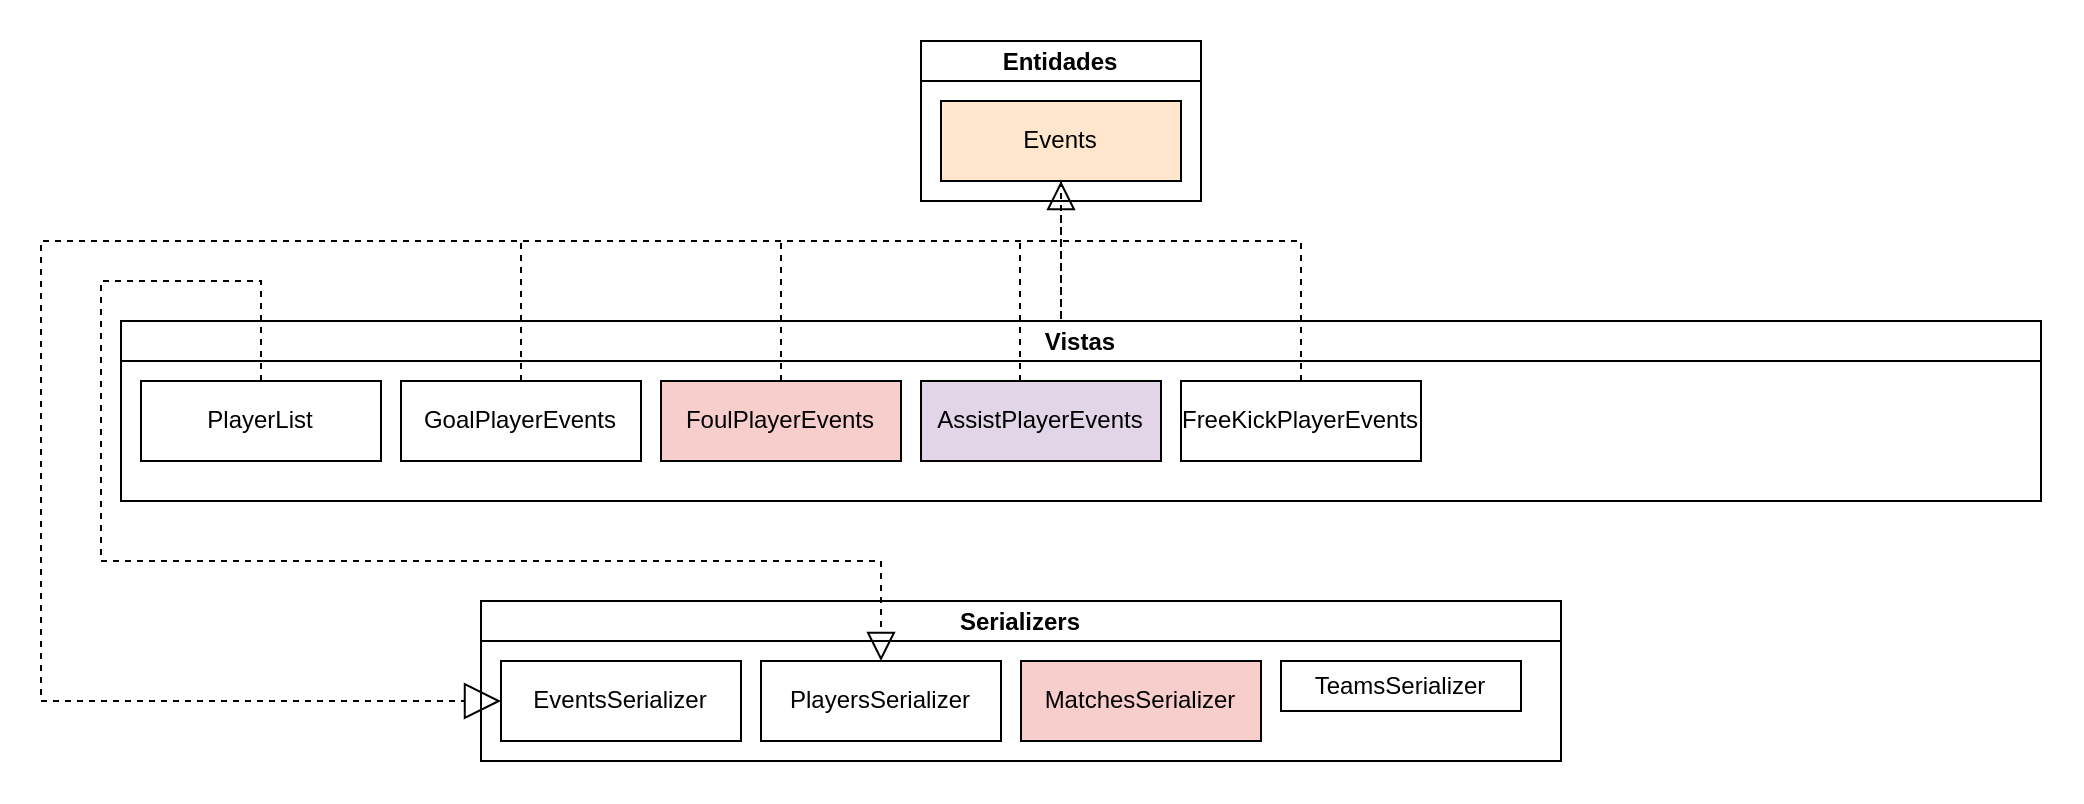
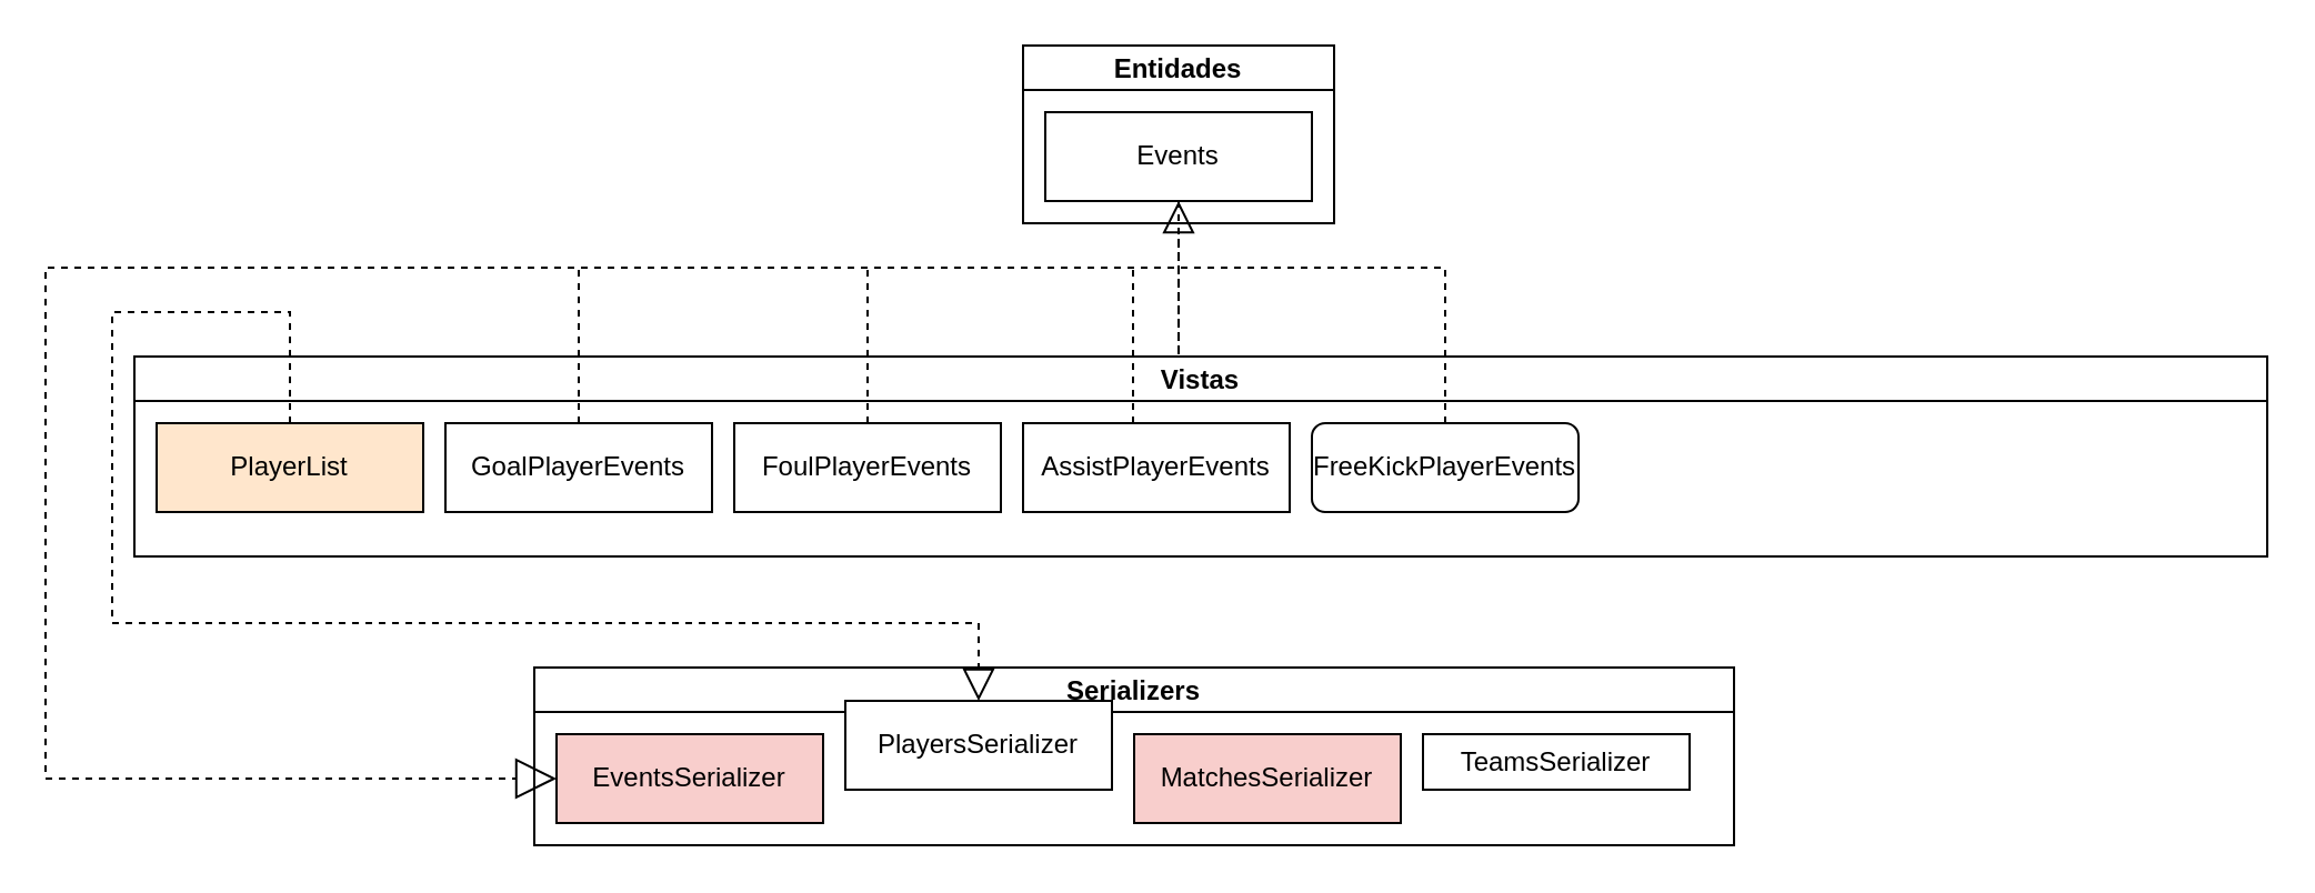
- <mxCell id="3" value="Events" style="whiteSpace=wrap;html=1;treeFolding=1;treeMoving=1;newEdgeStyle={&quot;edgeStyle&quot;:&quot;elbowEdgeStyle&quot;,&quot;startArrow&quot;:&quot;none&quot;,&quot;endArrow&quot;:&quot;none&quot;};fillColor=#ffe6cc;" parent="2" vertex="1"><mxGeometry x="10" y="30" width="120" height="40" as="geometry" /></mxCell>
+ <mxCell id="3" value="Events" style="whiteSpace=wrap;html=1;treeFolding=1;treeMoving=1;newEdgeStyle={&quot;edgeStyle&quot;:&quot;elbowEdgeStyle&quot;,&quot;startArrow&quot;:&quot;none&quot;,&quot;endArrow&quot;:&quot;none&quot;};" parent="2" vertex="1"><mxGeometry x="10" y="30" width="120" height="40" as="geometry" /></mxCell>
- <mxCell id="5" value="PlayerList" style="whiteSpace=wrap;html=1;treeFolding=1;treeMoving=1;newEdgeStyle={&quot;edgeStyle&quot;:&quot;elbowEdgeStyle&quot;,&quot;startArrow&quot;:&quot;none&quot;,&quot;endArrow&quot;:&quot;none&quot;};" parent="4" vertex="1"><mxGeometry x="10" y="30" width="120" height="40" as="geometry" /></mxCell>
+ <mxCell id="5" value="PlayerList" style="whiteSpace=wrap;html=1;treeFolding=1;treeMoving=1;newEdgeStyle={&quot;edgeStyle&quot;:&quot;elbowEdgeStyle&quot;,&quot;startArrow&quot;:&quot;none&quot;,&quot;endArrow&quot;:&quot;none&quot;};fillColor=#ffe6cc;" parent="4" vertex="1"><mxGeometry x="10" y="30" width="120" height="40" as="geometry" /></mxCell>
- <mxCell id="7" value="FoulPlayerEvents" style="whiteSpace=wrap;html=1;treeFolding=1;treeMoving=1;newEdgeStyle={&quot;edgeStyle&quot;:&quot;elbowEdgeStyle&quot;,&quot;startArrow&quot;:&quot;none&quot;,&quot;endArrow&quot;:&quot;none&quot;};fillColor=#f8cecc;" parent="4" vertex="1"><mxGeometry x="270" y="30" width="120" height="40" as="geometry" /></mxCell>
+ <mxCell id="7" value="FoulPlayerEvents" style="whiteSpace=wrap;html=1;treeFolding=1;treeMoving=1;newEdgeStyle={&quot;edgeStyle&quot;:&quot;elbowEdgeStyle&quot;,&quot;startArrow&quot;:&quot;none&quot;,&quot;endArrow&quot;:&quot;none&quot;};" parent="4" vertex="1"><mxGeometry x="270" y="30" width="120" height="40" as="geometry" /></mxCell>
- <mxCell id="8" value="AssistPlayerEvents" style="whiteSpace=wrap;html=1;treeFolding=1;treeMoving=1;newEdgeStyle={&quot;edgeStyle&quot;:&quot;elbowEdgeStyle&quot;,&quot;startArrow&quot;:&quot;none&quot;,&quot;endArrow&quot;:&quot;none&quot;};fillColor=#e1d5e7;" parent="4" vertex="1"><mxGeometry x="400" y="30" width="120" height="40" as="geometry" /></mxCell>
+ <mxCell id="8" value="AssistPlayerEvents" style="whiteSpace=wrap;html=1;treeFolding=1;treeMoving=1;newEdgeStyle={&quot;edgeStyle&quot;:&quot;elbowEdgeStyle&quot;,&quot;startArrow&quot;:&quot;none&quot;,&quot;endArrow&quot;:&quot;none&quot;};" parent="4" vertex="1"><mxGeometry x="400" y="30" width="120" height="40" as="geometry" /></mxCell>
- <mxCell id="9" value="FreeKickPlayerEvents" style="whiteSpace=wrap;html=1;treeFolding=1;treeMoving=1;newEdgeStyle={&quot;edgeStyle&quot;:&quot;elbowEdgeStyle&quot;,&quot;startArrow&quot;:&quot;none&quot;,&quot;endArrow&quot;:&quot;none&quot;};" parent="4" vertex="1"><mxGeometry x="530" y="30" width="120" height="40" as="geometry" /></mxCell>
+ <mxCell id="9" value="FreeKickPlayerEvents" style="whiteSpace=wrap;html=1;treeFolding=1;treeMoving=1;newEdgeStyle={&quot;edgeStyle&quot;:&quot;elbowEdgeStyle&quot;,&quot;startArrow&quot;:&quot;none&quot;,&quot;endArrow&quot;:&quot;none&quot;};rounded=1;" parent="4" vertex="1"><mxGeometry x="530" y="30" width="120" height="40" as="geometry" /></mxCell>
- <mxCell id="14" value="EventsSerializer" style="whiteSpace=wrap;html=1;treeFolding=1;treeMoving=1;newEdgeStyle={&quot;edgeStyle&quot;:&quot;elbowEdgeStyle&quot;,&quot;startArrow&quot;:&quot;none&quot;,&quot;endArrow&quot;:&quot;none&quot;};" vertex="1" parent="10"><mxGeometry x="10" y="30" width="120" height="40" as="geometry" /></mxCell>
+ <mxCell id="14" value="EventsSerializer" style="whiteSpace=wrap;html=1;treeFolding=1;treeMoving=1;newEdgeStyle={&quot;edgeStyle&quot;:&quot;elbowEdgeStyle&quot;,&quot;startArrow&quot;:&quot;none&quot;,&quot;endArrow&quot;:&quot;none&quot;};fillColor=#f8cecc;" vertex="1" parent="10"><mxGeometry x="10" y="30" width="120" height="40" as="geometry" /></mxCell>
- <mxCell id="12" value="PlayersSerializer" style="whiteSpace=wrap;html=1;treeFolding=1;treeMoving=1;newEdgeStyle={&quot;edgeStyle&quot;:&quot;elbowEdgeStyle&quot;,&quot;startArrow&quot;:&quot;none&quot;,&quot;endArrow&quot;:&quot;none&quot;};" parent="10" vertex="1"><mxGeometry x="140" y="30" width="120" height="40" as="geometry" /></mxCell>
+ <mxCell id="12" value="PlayersSerializer" style="whiteSpace=wrap;html=1;treeFolding=1;treeMoving=1;newEdgeStyle={&quot;edgeStyle&quot;:&quot;elbowEdgeStyle&quot;,&quot;startArrow&quot;:&quot;none&quot;,&quot;endArrow&quot;:&quot;none&quot;};" parent="10" vertex="1"><mxGeometry x="140" y="15" width="120" height="40" as="geometry" /></mxCell>
